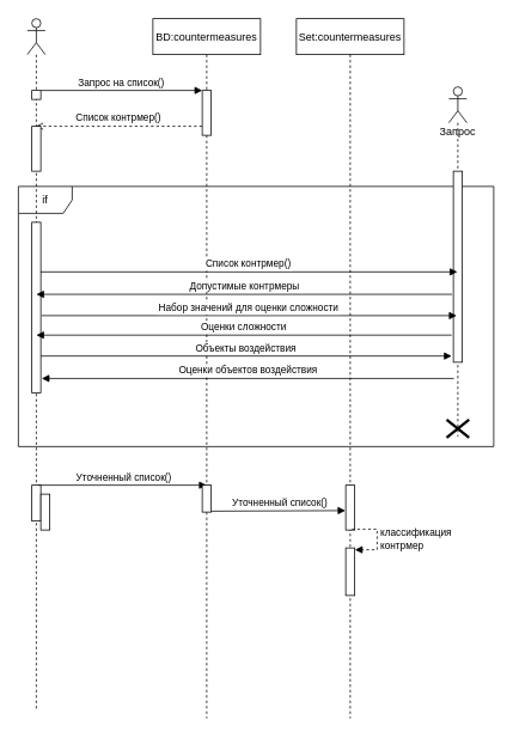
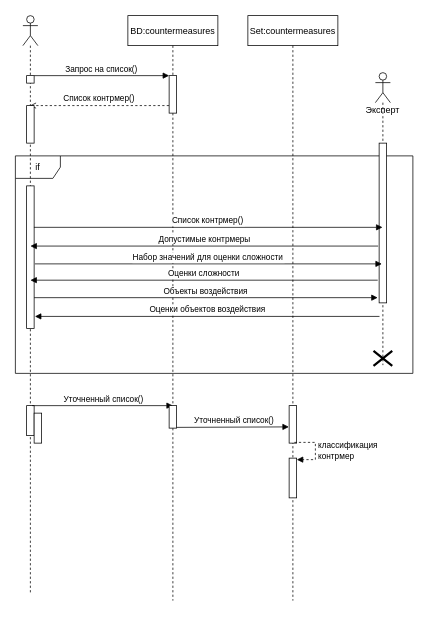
- <mxCell id="17" value="Запрос" style="shape=umlLifeline;participant=umlActor;perimeter=lifelinePerimeter;whiteSpace=wrap;html=1;container=1;collapsible=0;recursiveResize=0;verticalAlign=top;spacingTop=36;outlineConnect=0;" vertex="1" parent="1"><mxGeometry x="500" y="96" width="20" height="390" as="geometry" /></mxCell>
+ <mxCell id="17" value="Эксперт" style="shape=umlLifeline;participant=umlActor;perimeter=lifelinePerimeter;whiteSpace=wrap;html=1;container=1;collapsible=0;recursiveResize=0;verticalAlign=top;spacingTop=36;outlineConnect=0;" vertex="1" parent="1"><mxGeometry x="500" y="96" width="20" height="390" as="geometry" /></mxCell>
